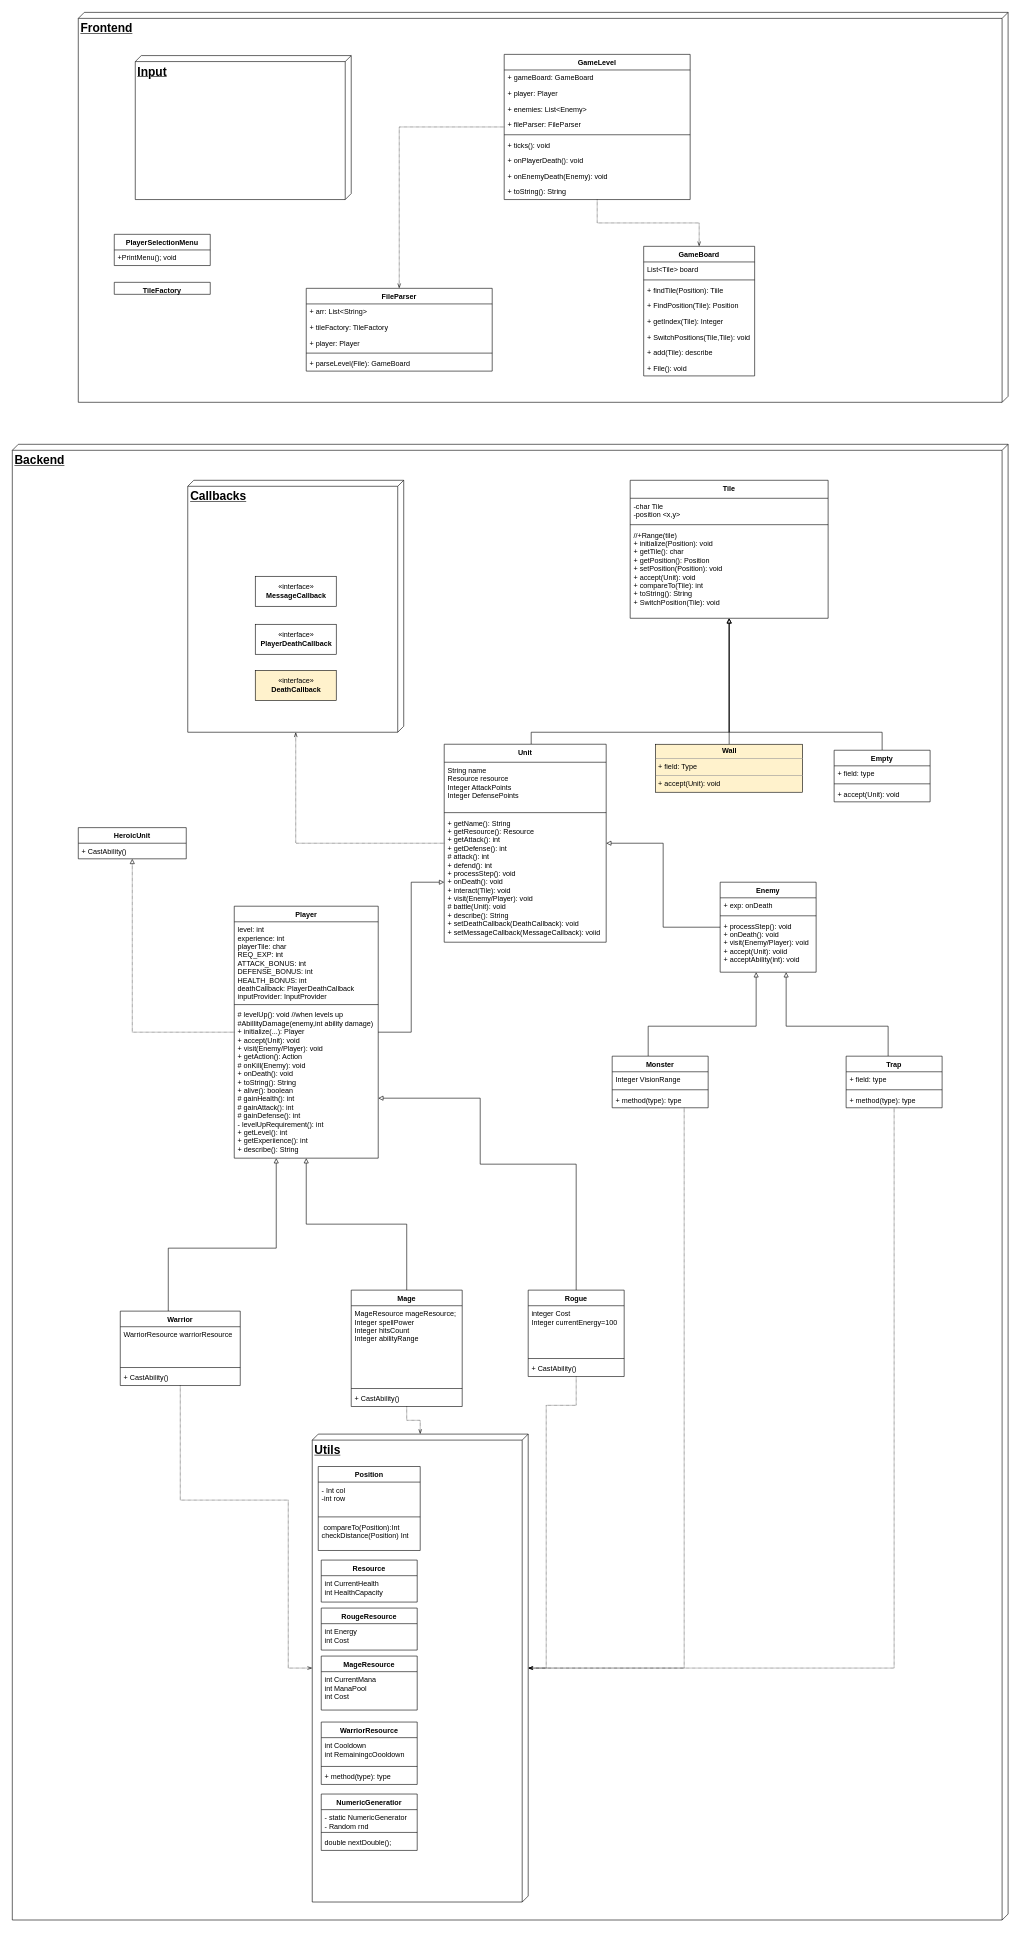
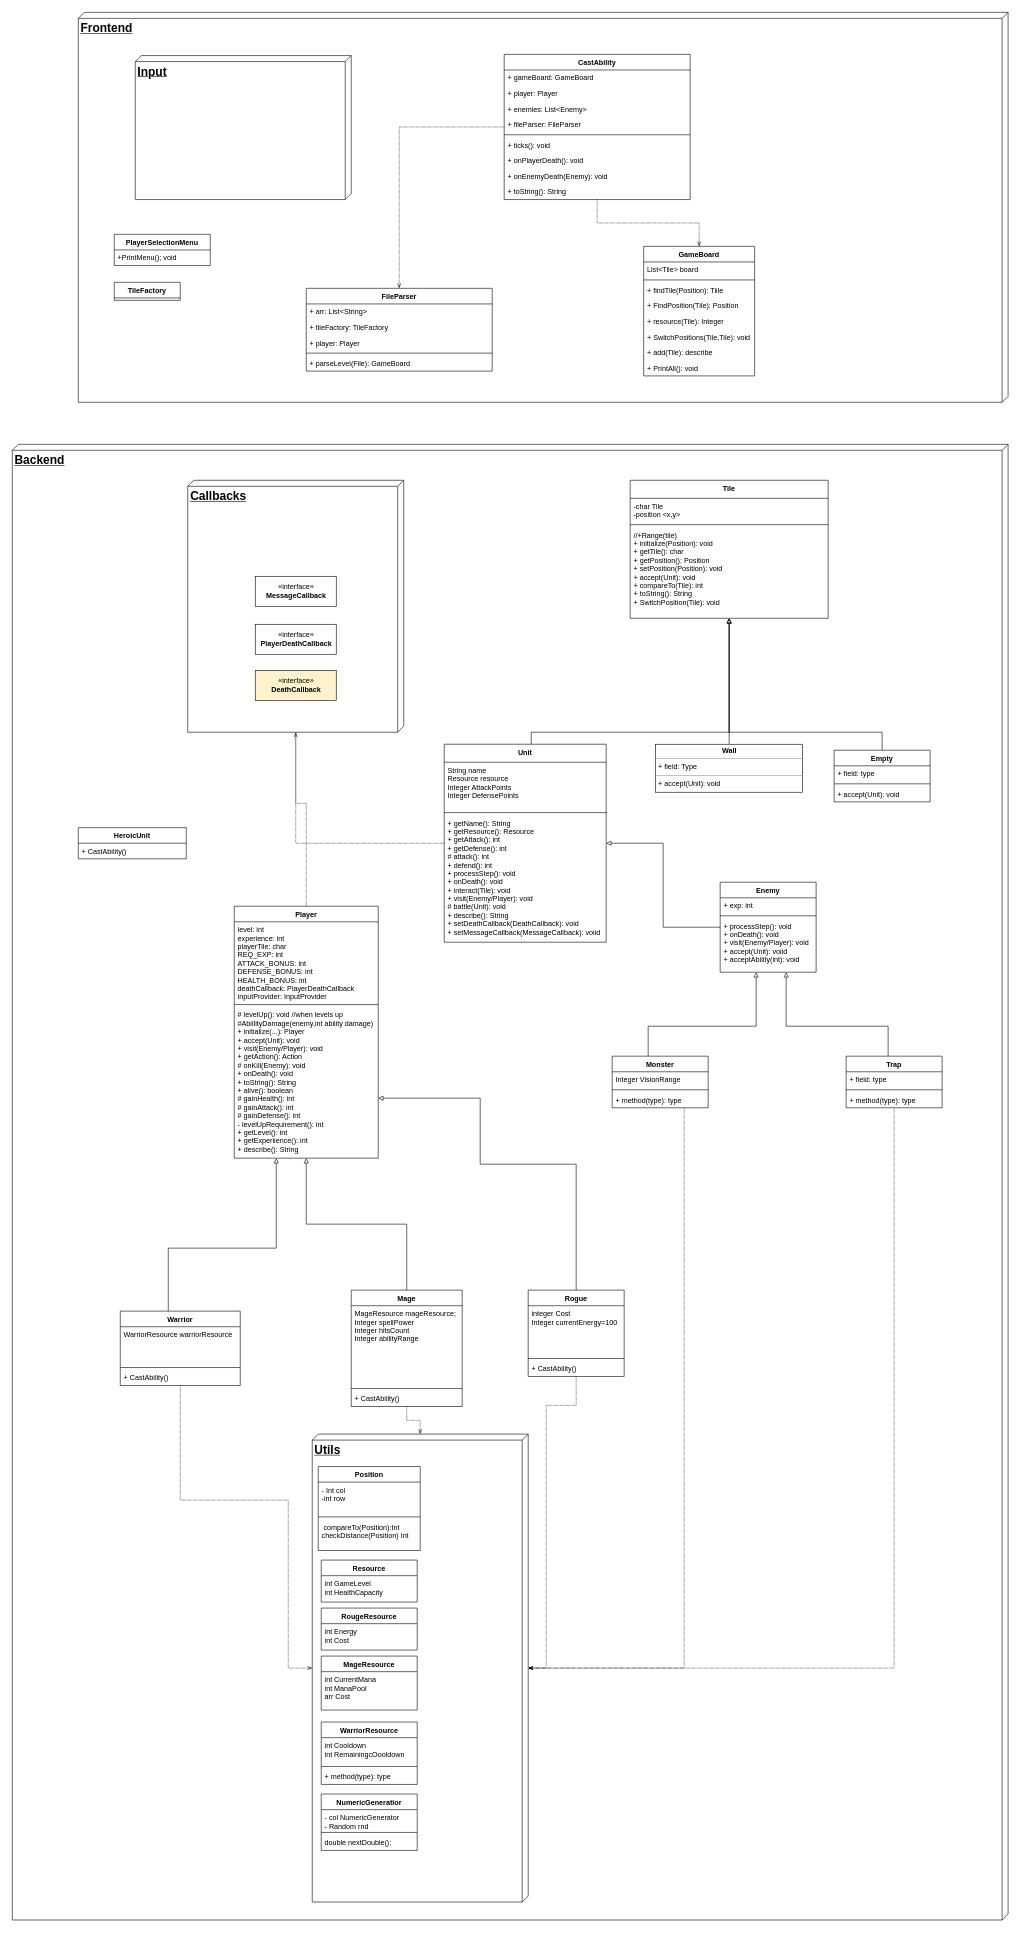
- <mxCell id="73" value="GameLevel" style="swimlane;fontStyle=1;align=center;verticalAlign=top;childLayout=stackLayout;horizontal=1;startSize=26;horizontalStack=0;resizeParent=1;resizeParentMax=0;resizeLast=0;collapsible=1;marginBottom=0;" parent="1" vertex="1"><mxGeometry x="840" y="90" width="310" height="242" as="geometry" /></mxCell>
+ <mxCell id="73" value="CastAbility" style="swimlane;fontStyle=1;align=center;verticalAlign=top;childLayout=stackLayout;horizontal=1;startSize=26;horizontalStack=0;resizeParent=1;resizeParentMax=0;resizeLast=0;collapsible=1;marginBottom=0;" parent="1" vertex="1"><mxGeometry x="840" y="90" width="310" height="242" as="geometry" /></mxCell>
- <mxCell id="117" value="TileFactory" style="swimlane;fontStyle=1;align=center;verticalAlign=top;childLayout=stackLayout;horizontal=1;startSize=26;horizontalStack=0;resizeParent=1;resizeParentMax=0;resizeLast=0;collapsible=1;marginBottom=0;" vertex="1" parent="1"><mxGeometry x="190" y="470" width="160" height="20" as="geometry" /></mxCell>
+ <mxCell id="117" value="TileFactory" style="swimlane;fontStyle=1;align=center;verticalAlign=top;childLayout=stackLayout;horizontal=1;startSize=26;horizontalStack=0;resizeParent=1;resizeParentMax=0;resizeLast=0;collapsible=1;marginBottom=0;" vertex="1" parent="1"><mxGeometry x="190" y="470" width="110" height="30" as="geometry" /></mxCell>
- <mxCell id="26" value="+ getIndex(Tile): Integer" style="text;strokeColor=none;fillColor=none;align=left;verticalAlign=top;spacingLeft=4;spacingRight=4;overflow=hidden;rotatable=0;points=[[0,0.5],[1,0.5]];portConstraint=eastwest;" parent="21" vertex="1"><mxGeometry y="112" width="185" height="26" as="geometry" /></mxCell>
+ <mxCell id="26" value="+ resource(Tile): Integer" style="text;strokeColor=none;fillColor=none;align=left;verticalAlign=top;spacingLeft=4;spacingRight=4;overflow=hidden;rotatable=0;points=[[0,0.5],[1,0.5]];portConstraint=eastwest;" parent="21" vertex="1"><mxGeometry y="112" width="185" height="26" as="geometry" /></mxCell>
- <mxCell id="29" value="+ File(): void" style="text;strokeColor=none;fillColor=none;align=left;verticalAlign=top;spacingLeft=4;spacingRight=4;overflow=hidden;rotatable=0;points=[[0,0.5],[1,0.5]];portConstraint=eastwest;" parent="21" vertex="1"><mxGeometry y="190" width="185" height="26" as="geometry" /></mxCell>
+ <mxCell id="29" value="+ PrintAll(): void" style="text;strokeColor=none;fillColor=none;align=left;verticalAlign=top;spacingLeft=4;spacingRight=4;overflow=hidden;rotatable=0;points=[[0,0.5],[1,0.5]];portConstraint=eastwest;" parent="21" vertex="1"><mxGeometry y="190" width="185" height="26" as="geometry" /></mxCell>
- <mxCell id="20" value="&lt;p style=&quot;margin: 0px ; margin-top: 4px ; text-align: center&quot;&gt;&lt;b&gt;Wall&lt;/b&gt;&lt;/p&gt;&lt;hr size=&quot;1&quot;&gt;&lt;p style=&quot;margin: 0px ; margin-left: 4px&quot;&gt;+ field: Type&lt;/p&gt;&lt;hr size=&quot;1&quot;&gt;&lt;p style=&quot;margin: 0px ; margin-left: 4px&quot;&gt;+ accept(Unit): void&lt;/p&gt;" style="verticalAlign=top;align=left;overflow=fill;fontSize=12;fontFamily=Helvetica;html=1;fillColor=#fff2cc;" parent="1" vertex="1"><mxGeometry x="1092.5" y="1240" width="245" height="80" as="geometry" /></mxCell>
+ <mxCell id="20" value="&lt;p style=&quot;margin: 0px ; margin-top: 4px ; text-align: center&quot;&gt;&lt;b&gt;Wall&lt;/b&gt;&lt;/p&gt;&lt;hr size=&quot;1&quot;&gt;&lt;p style=&quot;margin: 0px ; margin-left: 4px&quot;&gt;+ field: Type&lt;/p&gt;&lt;hr size=&quot;1&quot;&gt;&lt;p style=&quot;margin: 0px ; margin-left: 4px&quot;&gt;+ accept(Unit): void&lt;/p&gt;" style="verticalAlign=top;align=left;overflow=fill;fontSize=12;fontFamily=Helvetica;html=1;" parent="1" vertex="1"><mxGeometry x="1092.5" y="1240" width="245" height="80" as="geometry" /></mxCell>
- <mxCell id="31" style="edgeStyle=orthogonalEdgeStyle;rounded=0;orthogonalLoop=1;jettySize=auto;html=1;endArrow=block;endFill=0;dashed=1;dashPattern=1 1;" edge="1" parent="1" source="32" target="113"><mxGeometry relative="1" as="geometry" /></mxCell>
+ <mxCell id="31" style="edgeStyle=orthogonalEdgeStyle;rounded=0;orthogonalLoop=1;jettySize=auto;html=1;endArrow=block;endFill=0;dashed=1;dashPattern=1 1;" edge="1" parent="1" source="32" target="93"><mxGeometry relative="1" as="geometry" /></mxCell>
- <mxCell id="56" value="+ exp: onDeath" style="text;strokeColor=none;fillColor=none;align=left;verticalAlign=top;spacingLeft=4;spacingRight=4;overflow=hidden;rotatable=0;points=[[0,0.5],[1,0.5]];portConstraint=eastwest;" parent="55" vertex="1"><mxGeometry y="26" width="160" height="26" as="geometry" /></mxCell>
+ <mxCell id="56" value="+ exp: int" style="text;strokeColor=none;fillColor=none;align=left;verticalAlign=top;spacingLeft=4;spacingRight=4;overflow=hidden;rotatable=0;points=[[0,0.5],[1,0.5]];portConstraint=eastwest;" parent="55" vertex="1"><mxGeometry y="26" width="160" height="26" as="geometry" /></mxCell>
- <mxCell id="30" style="edgeStyle=orthogonalEdgeStyle;rounded=0;orthogonalLoop=1;jettySize=auto;html=1;endArrow=block;endFill=0;" parent="1" source="32" target="10" edge="1"><mxGeometry relative="1" as="geometry"><Array as="points"><mxPoint x="685" y="1720" /><mxPoint x="685" y="1470" /></Array></mxGeometry></mxCell>
- <mxCell id="100" value="int CurrentHealth&#10;int HealthCapacity" style="text;strokeColor=none;fillColor=none;align=left;verticalAlign=top;spacingLeft=4;spacingRight=4;overflow=hidden;rotatable=0;points=[[0,0.5],[1,0.5]];portConstraint=eastwest;" vertex="1" parent="99"><mxGeometry y="26" width="160" height="44" as="geometry" /></mxCell>
+ <mxCell id="100" value="int GameLevel&#10;int HealthCapacity" style="text;strokeColor=none;fillColor=none;align=left;verticalAlign=top;spacingLeft=4;spacingRight=4;overflow=hidden;rotatable=0;points=[[0,0.5],[1,0.5]];portConstraint=eastwest;" vertex="1" parent="99"><mxGeometry y="26" width="160" height="44" as="geometry" /></mxCell>
- <mxCell id="104" value="int CurrentMana&#10;int ManaPool&#10;int Cost" style="text;strokeColor=none;fillColor=none;align=left;verticalAlign=top;spacingLeft=4;spacingRight=4;overflow=hidden;rotatable=0;points=[[0,0.5],[1,0.5]];portConstraint=eastwest;" vertex="1" parent="103"><mxGeometry y="26" width="160" height="64" as="geometry" /></mxCell>
+ <mxCell id="104" value="int CurrentMana&#10;int ManaPool&#10;arr Cost" style="text;strokeColor=none;fillColor=none;align=left;verticalAlign=top;spacingLeft=4;spacingRight=4;overflow=hidden;rotatable=0;points=[[0,0.5],[1,0.5]];portConstraint=eastwest;" vertex="1" parent="103"><mxGeometry y="26" width="160" height="64" as="geometry" /></mxCell>
- <mxCell id="110" value="- static NumericGenerator&#10;- Random rnd" style="text;strokeColor=none;fillColor=none;align=left;verticalAlign=top;spacingLeft=4;spacingRight=4;overflow=hidden;rotatable=0;points=[[0,0.5],[1,0.5]];portConstraint=eastwest;" vertex="1" parent="109"><mxGeometry y="26" width="160" height="34" as="geometry" /></mxCell>
+ <mxCell id="110" value="- col NumericGenerator&#10;- Random rnd" style="text;strokeColor=none;fillColor=none;align=left;verticalAlign=top;spacingLeft=4;spacingRight=4;overflow=hidden;rotatable=0;points=[[0,0.5],[1,0.5]];portConstraint=eastwest;" vertex="1" parent="109"><mxGeometry y="26" width="160" height="34" as="geometry" /></mxCell>
